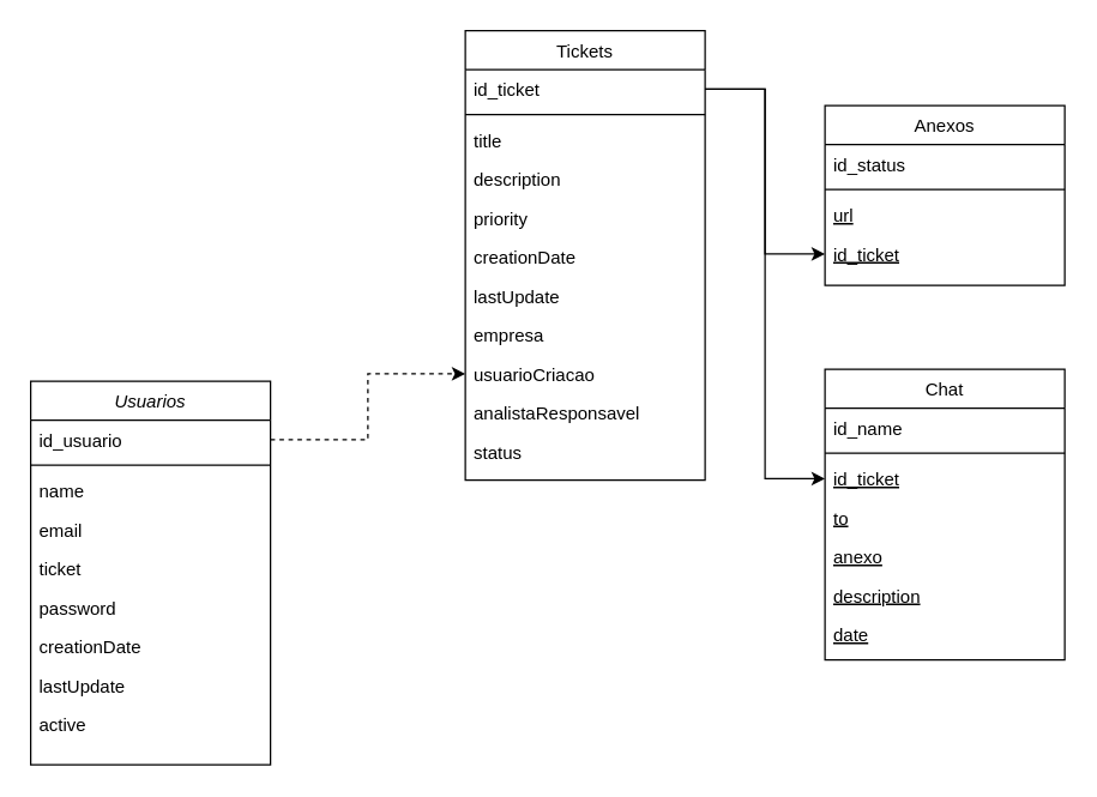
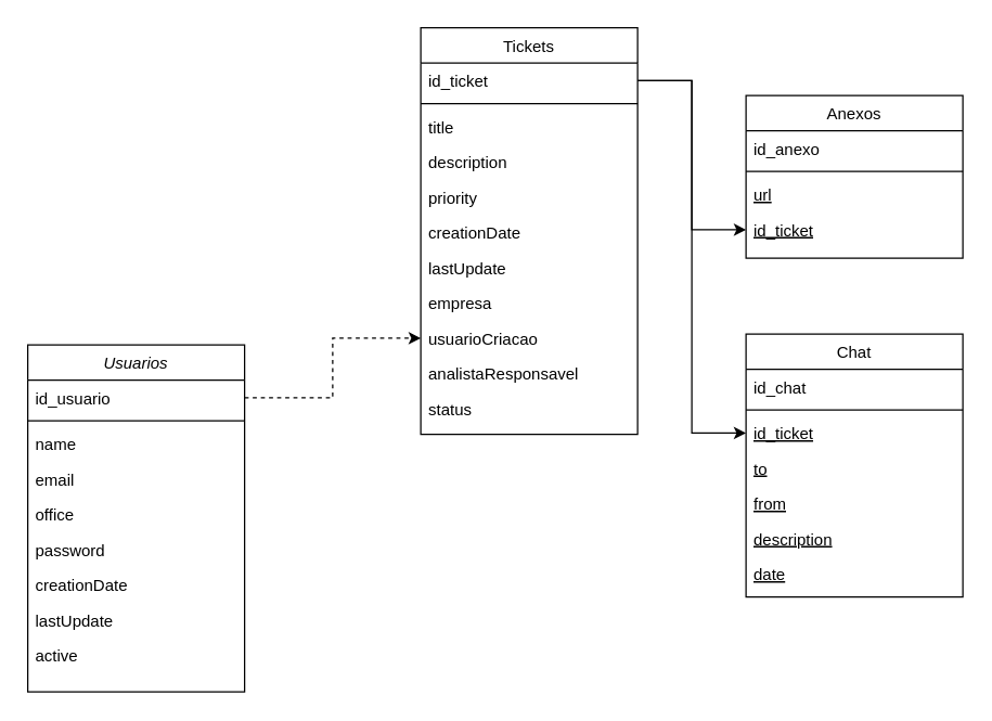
- <mxCell id="25" value="id_status" style="text;align=left;verticalAlign=top;spacingLeft=4;spacingRight=4;overflow=hidden;rotatable=0;points=[[0,0.5],[1,0.5]];portConstraint=eastwest;" parent="24" vertex="1"><mxGeometry y="26" width="160" height="26" as="geometry" /></mxCell>
+ <mxCell id="25" value="id_anexo" style="text;align=left;verticalAlign=top;spacingLeft=4;spacingRight=4;overflow=hidden;rotatable=0;points=[[0,0.5],[1,0.5]];portConstraint=eastwest;" parent="24" vertex="1"><mxGeometry y="26" width="160" height="26" as="geometry" /></mxCell>
- <mxCell id="32" value="id_name" style="text;align=left;verticalAlign=top;spacingLeft=4;spacingRight=4;overflow=hidden;rotatable=0;points=[[0,0.5],[1,0.5]];portConstraint=eastwest;" parent="31" vertex="1"><mxGeometry y="26" width="160" height="26" as="geometry" /></mxCell>
+ <mxCell id="32" value="id_chat" style="text;align=left;verticalAlign=top;spacingLeft=4;spacingRight=4;overflow=hidden;rotatable=0;points=[[0,0.5],[1,0.5]];portConstraint=eastwest;" parent="31" vertex="1"><mxGeometry y="26" width="160" height="26" as="geometry" /></mxCell>
- <mxCell id="36" value="anexo" style="text;align=left;verticalAlign=top;spacingLeft=4;spacingRight=4;overflow=hidden;rotatable=0;points=[[0,0.5],[1,0.5]];portConstraint=eastwest;fontStyle=4" parent="31" vertex="1"><mxGeometry y="112" width="160" height="26" as="geometry" /></mxCell>
+ <mxCell id="36" value="from" style="text;align=left;verticalAlign=top;spacingLeft=4;spacingRight=4;overflow=hidden;rotatable=0;points=[[0,0.5],[1,0.5]];portConstraint=eastwest;fontStyle=4" parent="31" vertex="1"><mxGeometry y="112" width="160" height="26" as="geometry" /></mxCell>
- <mxCell id="7" value="ticket&#10;" style="text;align=left;verticalAlign=top;spacingLeft=4;spacingRight=4;overflow=hidden;rotatable=0;points=[[0,0.5],[1,0.5]];portConstraint=eastwest;rounded=0;shadow=0;html=0;" parent="2" vertex="1"><mxGeometry y="112" width="160" height="26" as="geometry" /></mxCell>
+ <mxCell id="7" value="office&#10;" style="text;align=left;verticalAlign=top;spacingLeft=4;spacingRight=4;overflow=hidden;rotatable=0;points=[[0,0.5],[1,0.5]];portConstraint=eastwest;rounded=0;shadow=0;html=0;" parent="2" vertex="1"><mxGeometry y="112" width="160" height="26" as="geometry" /></mxCell>
